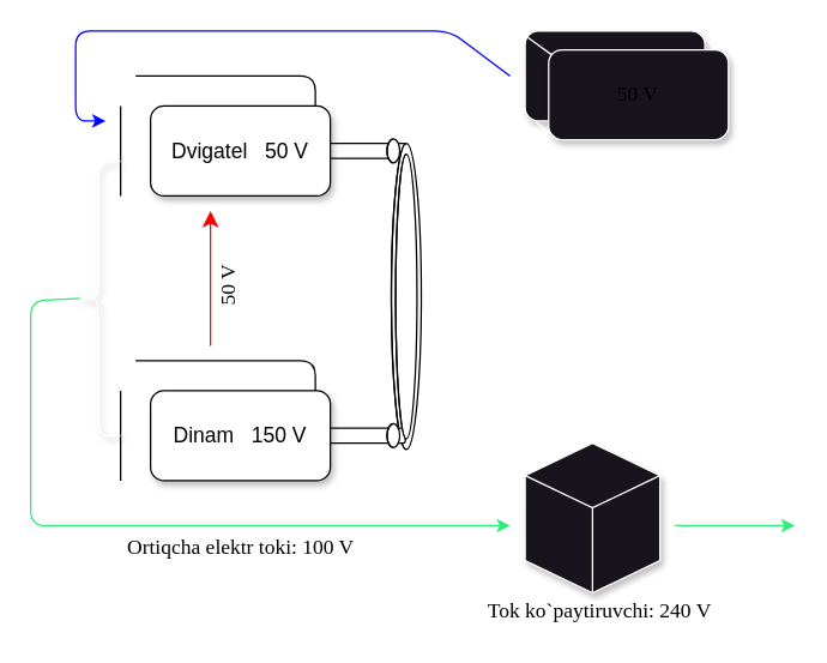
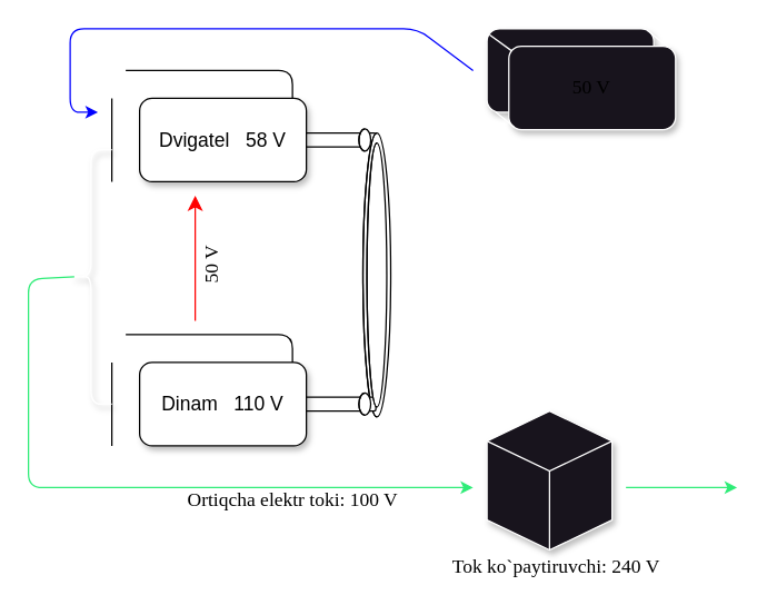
- <mxCell id="6" value="&lt;font style=&quot;font-size: 14px;&quot;&gt;Dvigatel&amp;nbsp; &amp;nbsp;50 V&lt;/font&gt;" style="text;html=1;strokeColor=none;fillColor=none;align=center;verticalAlign=middle;whiteSpace=wrap;rounded=0;shadow=1;" parent="1" vertex="1"><mxGeometry x="110" y="92.5" width="100" height="15" as="geometry" /></mxCell>
+ <mxCell id="6" value="&lt;font style=&quot;font-size: 14px;&quot;&gt;Dvigatel&amp;nbsp; &amp;nbsp;58 V&lt;/font&gt;" style="text;html=1;strokeColor=none;fillColor=none;align=center;verticalAlign=middle;whiteSpace=wrap;rounded=0;shadow=1;" parent="1" vertex="1"><mxGeometry x="110" y="92.5" width="100" height="15" as="geometry" /></mxCell>
- <mxCell id="13" value="&lt;font style=&quot;font-size: 14px;&quot;&gt;Dinam&amp;nbsp; &amp;nbsp;150 V&lt;/font&gt;" style="text;html=1;strokeColor=none;fillColor=none;align=center;verticalAlign=middle;whiteSpace=wrap;rounded=0;shadow=1;" parent="1" vertex="1"><mxGeometry x="110" y="282.5" width="100" height="15" as="geometry" /></mxCell>
+ <mxCell id="13" value="&lt;font style=&quot;font-size: 14px;&quot;&gt;Dinam&amp;nbsp; &amp;nbsp;110 V&lt;/font&gt;" style="text;html=1;strokeColor=none;fillColor=none;align=center;verticalAlign=middle;whiteSpace=wrap;rounded=0;shadow=1;" parent="1" vertex="1"><mxGeometry x="110" y="282.5" width="100" height="15" as="geometry" /></mxCell>
- <mxCell id="18" value="&lt;font style=&quot;font-size: 14px;&quot;&gt;Ortiqcha elektr toki: 100 V&lt;/font&gt;" style="text;html=1;strokeColor=none;fillColor=none;align=center;verticalAlign=middle;whiteSpace=wrap;rounded=0;shadow=1;fontFamily=Verdana;fontSize=12;fontColor=default;" parent="1" vertex="1"><mxGeometry x="34.64" y="350" width="250.72" height="30" as="geometry" /></mxCell>
+ <mxCell id="18" value="&lt;font style=&quot;font-size: 14px;&quot;&gt;Ortiqcha elektr toki: 100 V&lt;/font&gt;" style="text;html=1;strokeColor=none;fillColor=none;align=center;verticalAlign=middle;whiteSpace=wrap;rounded=0;shadow=1;fontFamily=Verdana;fontSize=12;fontColor=default;" parent="1" vertex="1"><mxGeometry x="84.64" y="345" width="250.72" height="30" as="geometry" /></mxCell>
